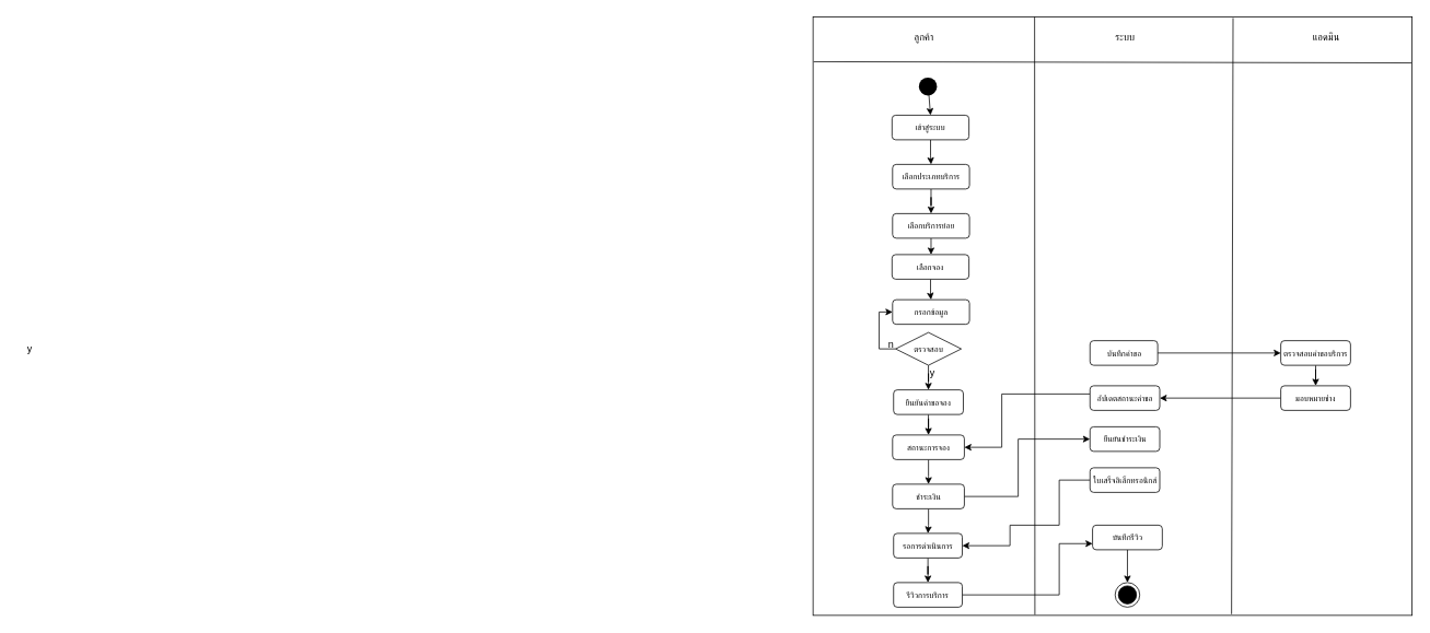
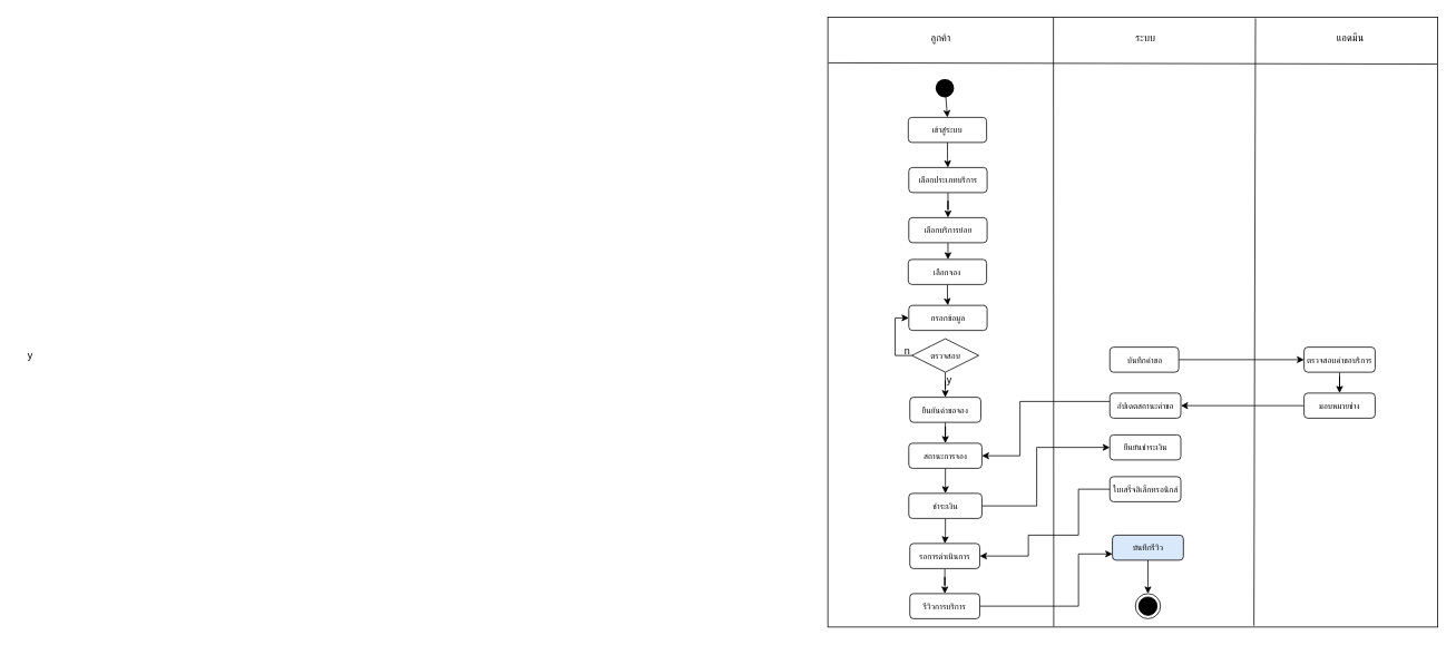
- <mxCell id="32" value="&lt;font style=&quot;font-size: 10px;&quot;&gt;บันทึกรีวิว&lt;/font&gt;" style="rounded=1;whiteSpace=wrap;html=1;" vertex="1" parent="1"><mxGeometry x="1330.62" y="640" width="85" height="30" as="geometry" /></mxCell>
+ <mxCell id="32" value="&lt;font style=&quot;font-size: 10px;&quot;&gt;บันทึกรีวิว&lt;/font&gt;" style="rounded=1;whiteSpace=wrap;html=1;fillColor=#dae8fc;" vertex="1" parent="1"><mxGeometry x="1330.62" y="640" width="85" height="30" as="geometry" /></mxCell>
